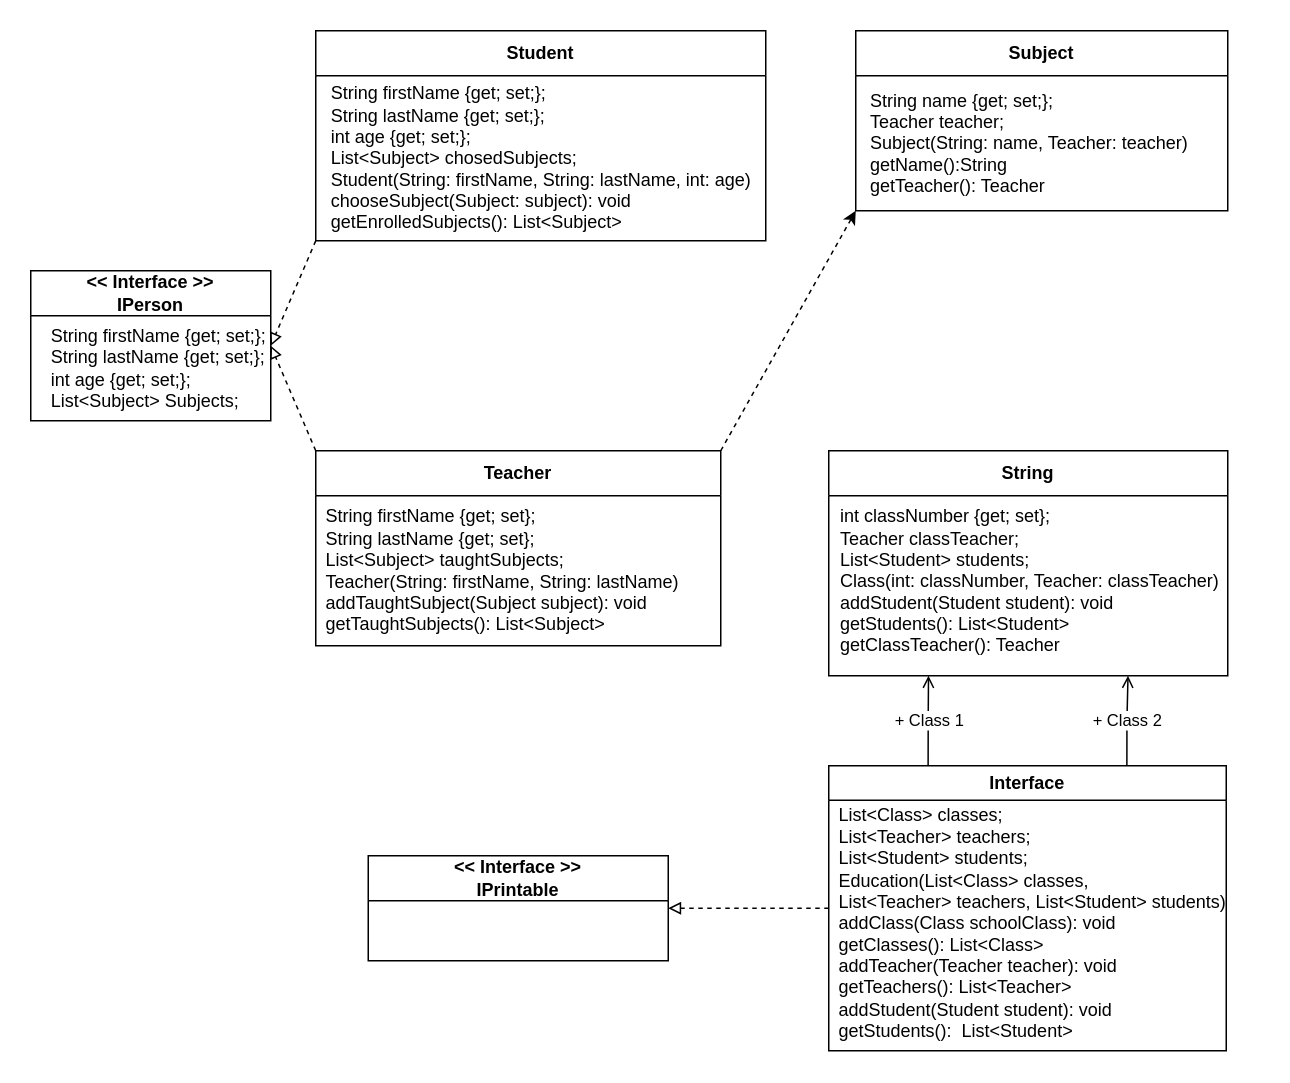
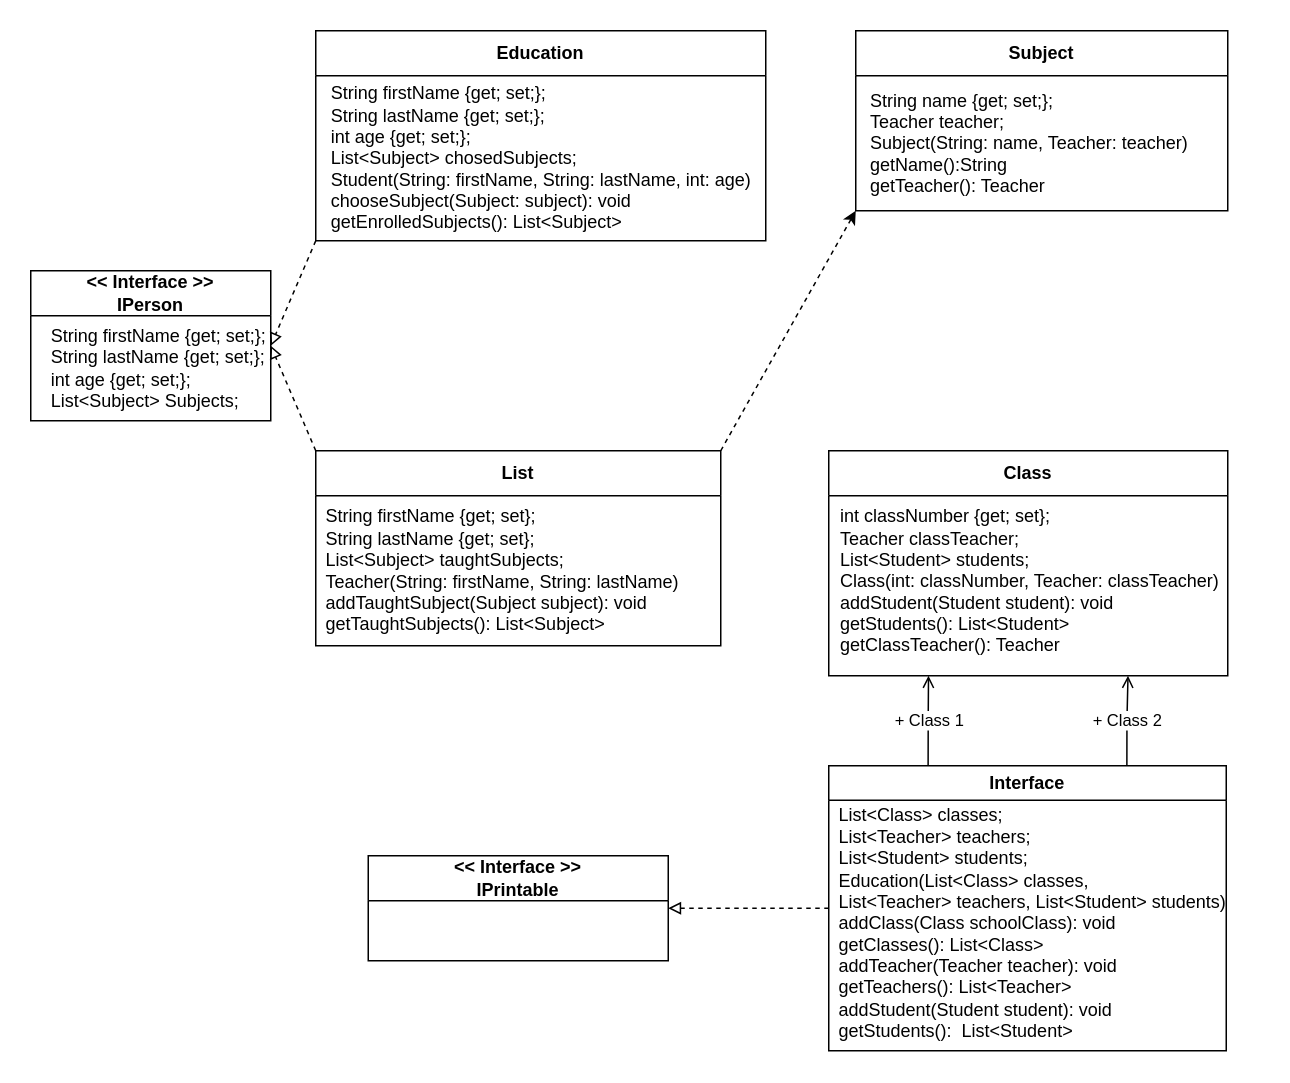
- <mxCell id="12" value="Student" style="swimlane;whiteSpace=wrap;html=1;startSize=30;" vertex="1" parent="1"><mxGeometry x="210" y="20" width="300" height="140" as="geometry" /></mxCell>
+ <mxCell id="12" value="Education" style="swimlane;whiteSpace=wrap;html=1;startSize=30;" vertex="1" parent="1"><mxGeometry x="210" y="20" width="300" height="140" as="geometry" /></mxCell>
- <mxCell id="10" value="Teacher" style="swimlane;whiteSpace=wrap;html=1;startSize=30;" vertex="1" parent="1"><mxGeometry x="210" y="300" width="270" height="130" as="geometry" /></mxCell>
+ <mxCell id="10" value="List" style="swimlane;whiteSpace=wrap;html=1;startSize=30;" vertex="1" parent="1"><mxGeometry x="210" y="300" width="270" height="130" as="geometry" /></mxCell>
- <mxCell id="7" value="String" style="swimlane;whiteSpace=wrap;html=1;startSize=30;" vertex="1" parent="1"><mxGeometry x="552" y="300" width="266" height="150" as="geometry" /></mxCell>
+ <mxCell id="7" value="Class" style="swimlane;whiteSpace=wrap;html=1;startSize=30;" vertex="1" parent="1"><mxGeometry x="552" y="300" width="266" height="150" as="geometry" /></mxCell>
